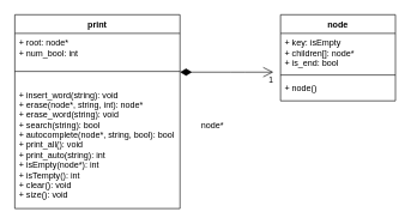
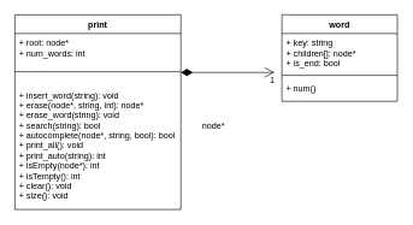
- <mxCell id="8" value="node" style="swimlane;fontStyle=1;align=center;verticalAlign=top;childLayout=stackLayout;horizontal=1;startSize=26;horizontalStack=0;resizeParent=1;resizeParentMax=0;resizeLast=0;collapsible=1;marginBottom=0;" parent="1" vertex="1"><mxGeometry x="390" y="20" width="160" height="120" as="geometry"><mxRectangle x="360" y="40" width="60" height="26" as="alternateBounds" /></mxGeometry></mxCell>
+ <mxCell id="8" value="word" style="swimlane;fontStyle=1;align=center;verticalAlign=top;childLayout=stackLayout;horizontal=1;startSize=26;horizontalStack=0;resizeParent=1;resizeParentMax=0;resizeLast=0;collapsible=1;marginBottom=0;" parent="1" vertex="1"><mxGeometry x="390" y="20" width="160" height="120" as="geometry"><mxRectangle x="360" y="40" width="60" height="26" as="alternateBounds" /></mxGeometry></mxCell>
- <mxCell id="3" value="+ root: node*&#10;+ num_bool: int" style="text;strokeColor=none;fillColor=none;align=left;verticalAlign=top;spacingLeft=4;spacingRight=4;overflow=hidden;rotatable=0;points=[[0,0.5],[1,0.5]];portConstraint=eastwest;" parent="2" vertex="1"><mxGeometry y="26" width="230" height="34" as="geometry" /></mxCell>
+ <mxCell id="3" value="+ root: node*&#10;+ num_words: int" style="text;strokeColor=none;fillColor=none;align=left;verticalAlign=top;spacingLeft=4;spacingRight=4;overflow=hidden;rotatable=0;points=[[0,0.5],[1,0.5]];portConstraint=eastwest;" parent="2" vertex="1"><mxGeometry y="26" width="230" height="34" as="geometry" /></mxCell>
- <mxCell id="9" value="+ key: isEmpty&#10;+ children[]: node*&#10;+ is_end: bool" style="text;strokeColor=none;fillColor=none;align=left;verticalAlign=top;spacingLeft=4;spacingRight=4;overflow=hidden;rotatable=0;points=[[0,0.5],[1,0.5]];portConstraint=eastwest;" parent="8" vertex="1"><mxGeometry y="26" width="160" height="54" as="geometry" /></mxCell>
+ <mxCell id="9" value="+ key: string&#10;+ children[]: node*&#10;+ is_end: bool" style="text;strokeColor=none;fillColor=none;align=left;verticalAlign=top;spacingLeft=4;spacingRight=4;overflow=hidden;rotatable=0;points=[[0,0.5],[1,0.5]];portConstraint=eastwest;" parent="8" vertex="1"><mxGeometry y="26" width="160" height="54" as="geometry" /></mxCell>
- <mxCell id="11" value="+ node()" style="text;strokeColor=none;fillColor=none;align=left;verticalAlign=top;spacingLeft=4;spacingRight=4;overflow=hidden;rotatable=0;points=[[0,0.5],[1,0.5]];portConstraint=eastwest;" parent="8" vertex="1"><mxGeometry y="88" width="160" height="32" as="geometry" /></mxCell>
+ <mxCell id="11" value="+ num()" style="text;strokeColor=none;fillColor=none;align=left;verticalAlign=top;spacingLeft=4;spacingRight=4;overflow=hidden;rotatable=0;points=[[0,0.5],[1,0.5]];portConstraint=eastwest;" parent="8" vertex="1"><mxGeometry y="88" width="160" height="32" as="geometry" /></mxCell>
